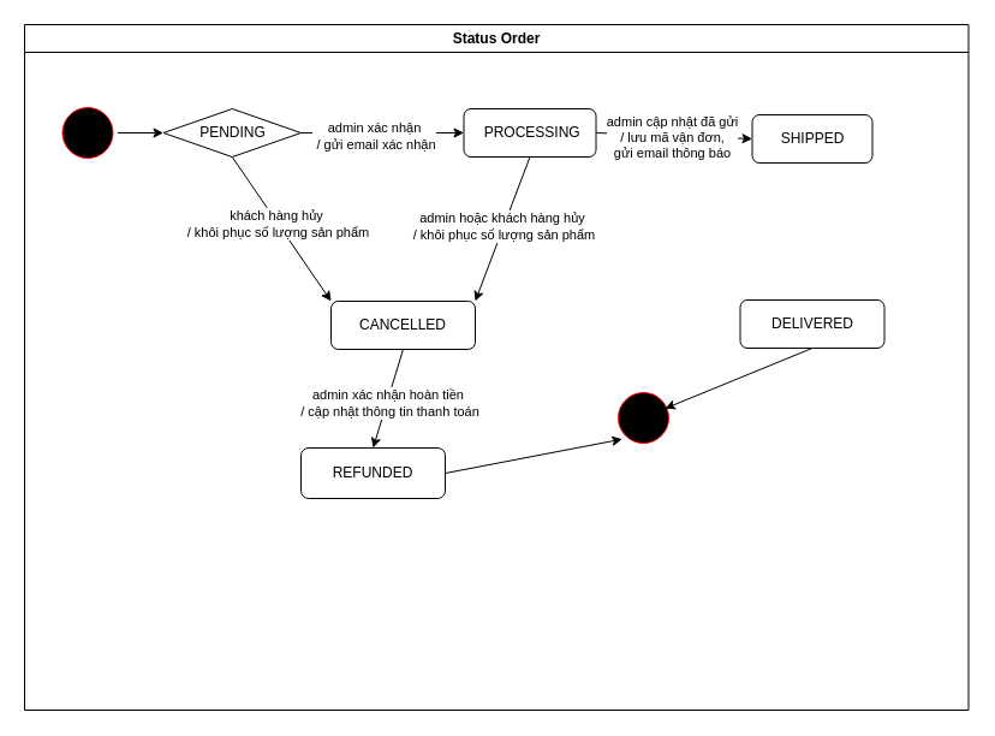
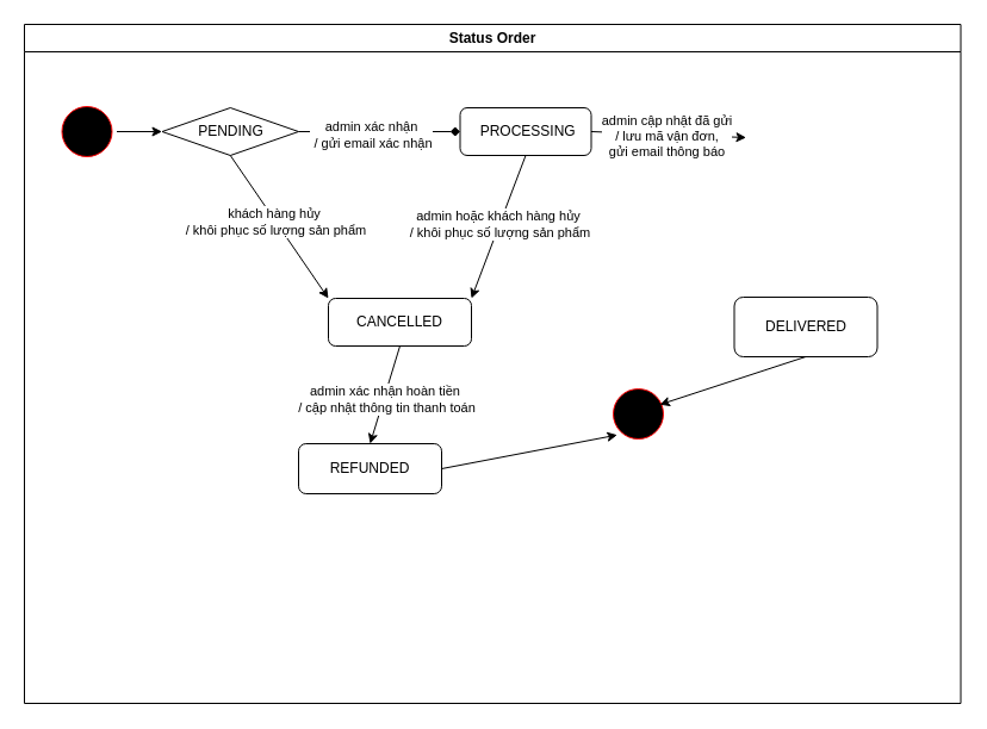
- <mxCell id="7" value="" style="endArrow=classic;html=1;rounded=0;exitX=1;exitY=0.5;exitDx=0;exitDy=0;entryX=0;entryY=0.5;entryDx=0;entryDy=0;" edge="1" parent="2" source="4" target="6"><mxGeometry width="50" height="50" relative="1" as="geometry"><mxPoint x="335.5" y="262" as="sourcePoint" /><mxPoint x="385.5" y="212" as="targetPoint" /></mxGeometry></mxCell>
+ <mxCell id="7" value="" style="endArrow=diamond;html=1;rounded=0;exitX=1;exitY=0.5;exitDx=0;exitDy=0;entryX=0;entryY=0.5;entryDx=0;entryDy=0;" edge="1" parent="2" source="4" target="6"><mxGeometry width="50" height="50" relative="1" as="geometry"><mxPoint x="335.5" y="262" as="sourcePoint" /><mxPoint x="385.5" y="212" as="targetPoint" /></mxGeometry></mxCell>
- <mxCell id="9" value="SHIPPED" style="rounded=1;whiteSpace=wrap;html=1;" vertex="1" parent="2"><mxGeometry x="605.5" y="75" width="100" height="40" as="geometry" /></mxCell>
- <mxCell id="12" value="DELIVERED" style="rounded=1;whiteSpace=wrap;html=1;" vertex="1" parent="2"><mxGeometry x="595.5" y="229" width="120" height="40" as="geometry" /></mxCell>
+ <mxCell id="12" value="DELIVERED" style="rounded=1;whiteSpace=wrap;html=1;" vertex="1" parent="2"><mxGeometry x="595.5" y="229" width="120" height="50" as="geometry" /></mxCell>
